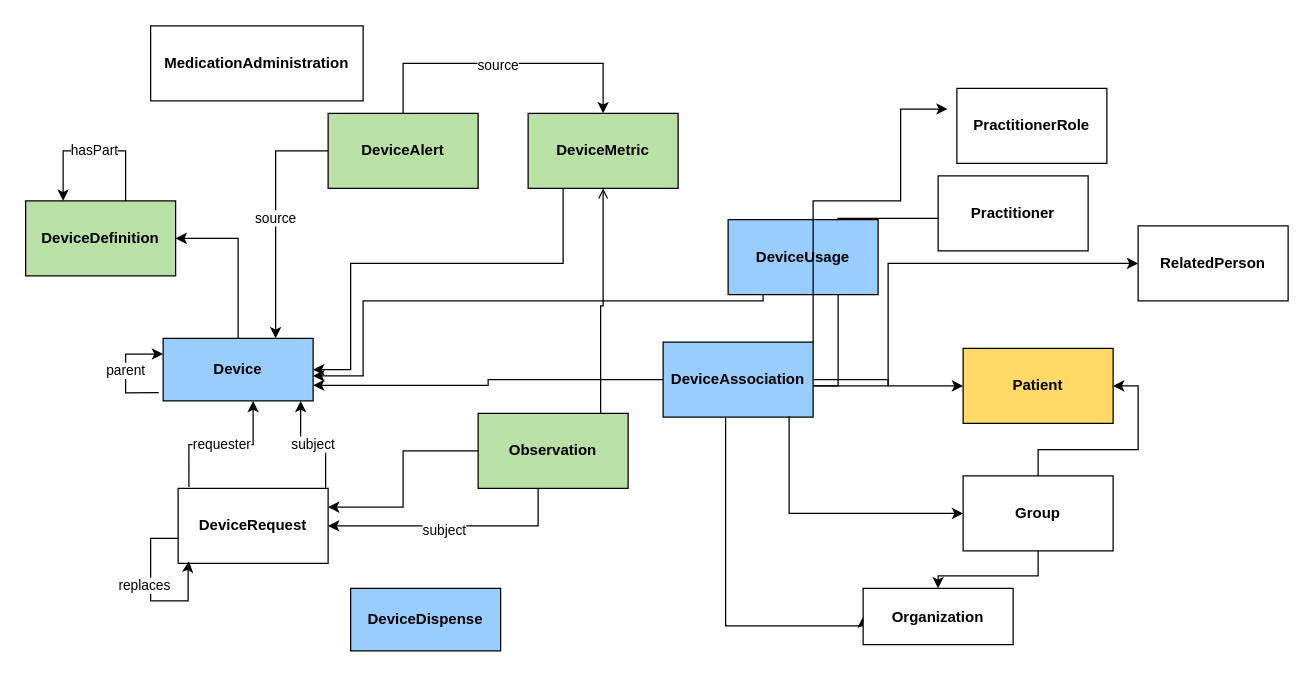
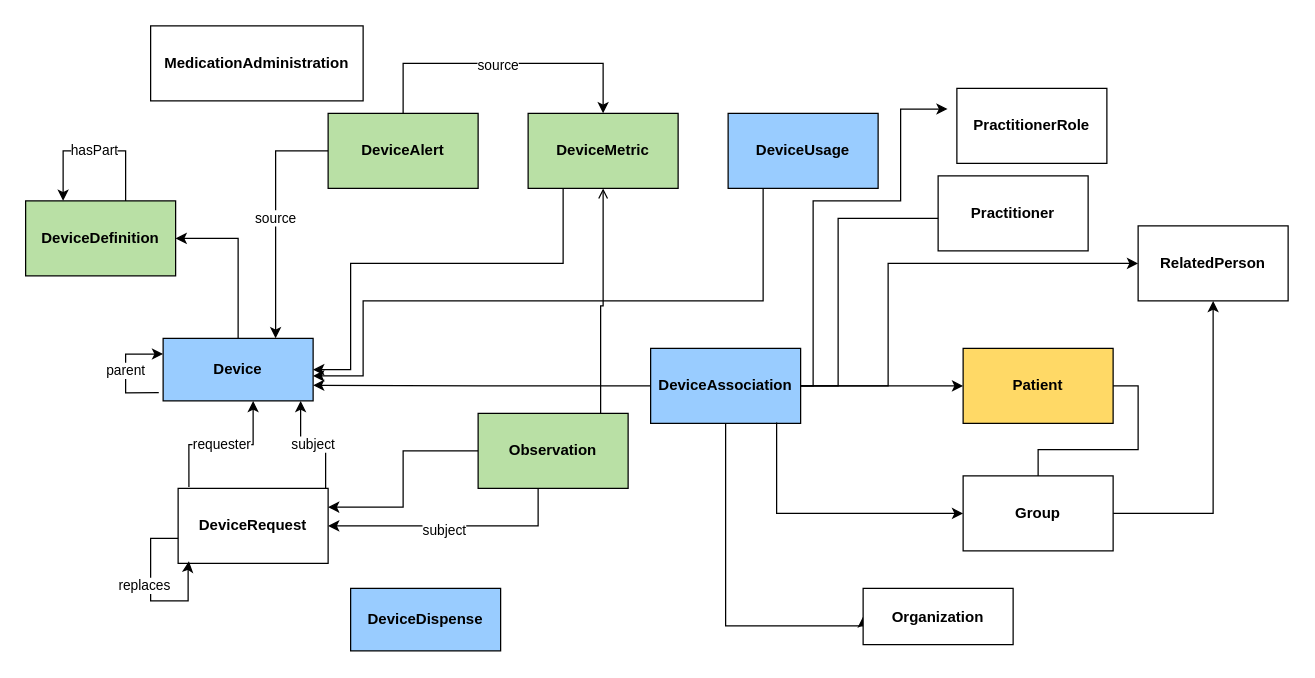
- <mxCell id="13" value="DeviceUsage" style="rounded=0;whiteSpace=wrap;html=1;fillColor=#99CCFF;fontStyle=1" vertex="1" parent="1"><mxGeometry x="582" y="175" width="120" height="60" as="geometry" /></mxCell>
+ <mxCell id="13" value="DeviceUsage" style="rounded=0;whiteSpace=wrap;html=1;fillColor=#99CCFF;fontStyle=1" vertex="1" parent="1"><mxGeometry x="582" y="90" width="120" height="60" as="geometry" /></mxCell>
- <mxCell id="11" value="DeviceAssociation" style="rounded=0;whiteSpace=wrap;html=1;fillColor=#99CCFF;fontStyle=1" vertex="1" parent="1"><mxGeometry x="530" y="273" width="120" height="60" as="geometry" /></mxCell>
+ <mxCell id="11" value="DeviceAssociation" style="rounded=0;whiteSpace=wrap;html=1;fillColor=#99CCFF;fontStyle=1" vertex="1" parent="1"><mxGeometry x="520" y="278" width="120" height="60" as="geometry" /></mxCell>
- <mxCell id="32" style="edgeStyle=orthogonalEdgeStyle;rounded=0;orthogonalLoop=1;jettySize=auto;html=1;entryX=1;entryY=0.5;entryDx=0;entryDy=0;" edge="1" parent="1" source="33" target="28"><mxGeometry relative="1" as="geometry" /></mxCell>
+ <mxCell id="32" style="edgeStyle=orthogonalEdgeStyle;rounded=0;orthogonalLoop=1;jettySize=auto;html=1;entryX=1;entryY=0.5;entryDx=0;entryDy=0;endArrow=none;" edge="1" parent="1" source="33" target="28"><mxGeometry relative="1" as="geometry" /></mxCell>
- <mxCell id="31" style="edgeStyle=orthogonalEdgeStyle;rounded=0;orthogonalLoop=1;jettySize=auto;html=1;" edge="1" parent="1" source="33" target="34"><mxGeometry relative="1" as="geometry" /></mxCell>
+ <mxCell id="31" style="edgeStyle=orthogonalEdgeStyle;rounded=0;orthogonalLoop=1;jettySize=auto;html=1;entryX=0.5;entryY=1;entryDx=0;entryDy=0;" edge="1" parent="1" source="33" target="30"><mxGeometry relative="1" as="geometry" /></mxCell>
